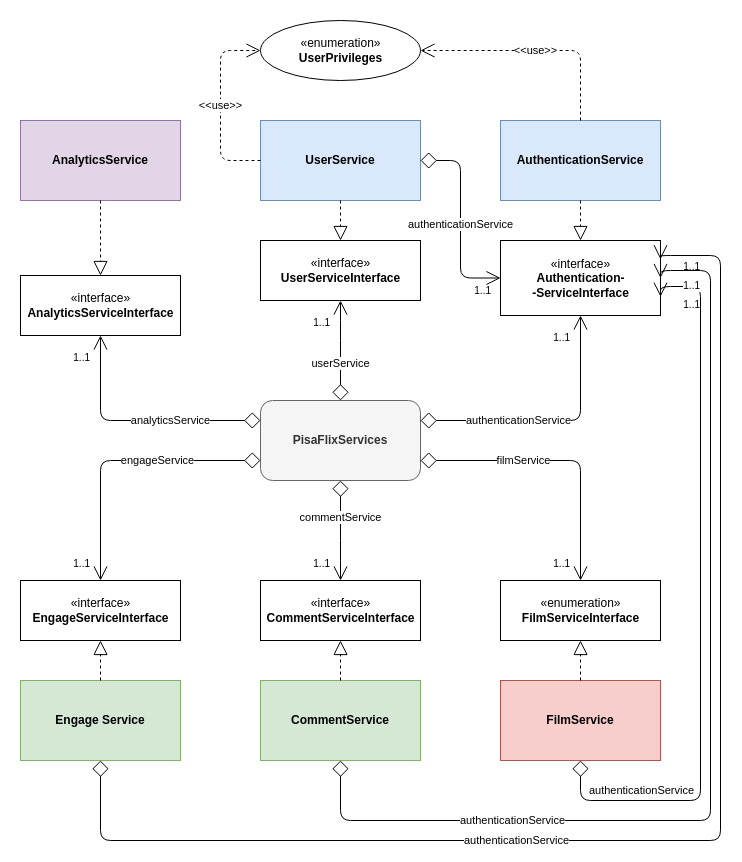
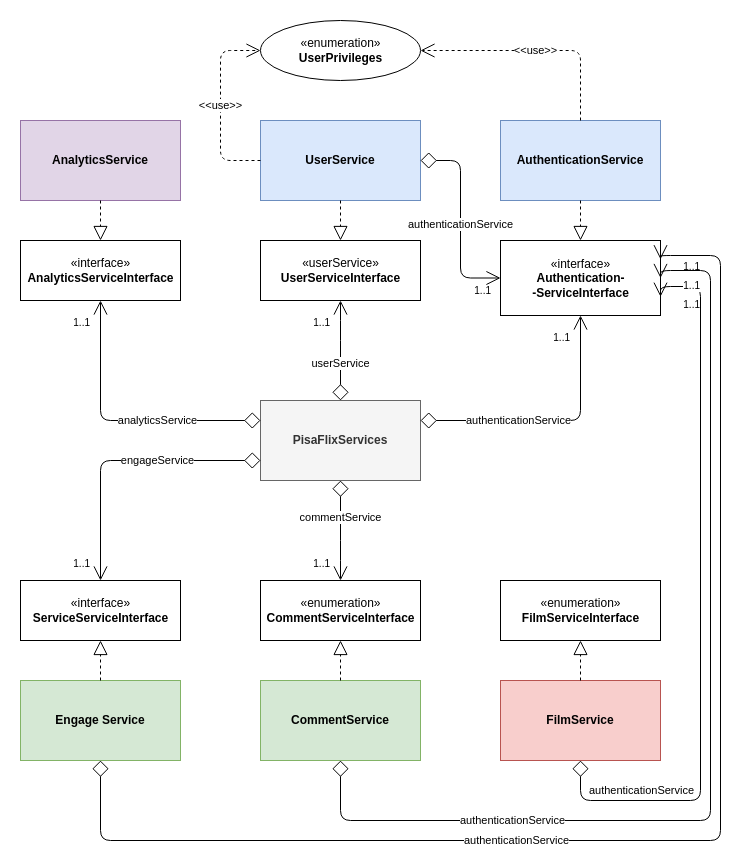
- <mxCell id="14" value="«interface»&lt;br&gt;&lt;b&gt;UserServiceInterface&lt;/b&gt;" style="html=1;" parent="1" vertex="1"><mxGeometry x="260" y="240" width="160" height="60" as="geometry" /></mxCell>
+ <mxCell id="14" value="«userService»&lt;br&gt;&lt;b&gt;UserServiceInterface&lt;/b&gt;" style="html=1;" parent="1" vertex="1"><mxGeometry x="260" y="240" width="160" height="60" as="geometry" /></mxCell>
- <mxCell id="3" value="«interface»&lt;br&gt;&lt;b&gt;AnalyticsServiceInterface&lt;/b&gt;" style="html=1;" parent="1" vertex="1"><mxGeometry x="20" y="275" width="160" height="60" as="geometry" /></mxCell>
+ <mxCell id="3" value="«interface»&lt;br&gt;&lt;b&gt;AnalyticsServiceInterface&lt;/b&gt;" style="html=1;" parent="1" vertex="1"><mxGeometry x="20" y="240" width="160" height="60" as="geometry" /></mxCell>
- <mxCell id="6" value="&lt;p style=&quot;margin: 4px 0px 0px&quot;&gt;&lt;b&gt;&lt;br&gt;&lt;br&gt;PisaFlixServices&lt;/b&gt;&lt;br&gt;&lt;/p&gt;" style="verticalAlign=top;align=center;overflow=fill;fontSize=12;fontFamily=Helvetica;html=1;fillColor=#f5f5f5;strokeColor=#666666;fontColor=#333333;rounded=1;" parent="1" vertex="1"><mxGeometry x="260" y="400" width="160" height="80" as="geometry" /></mxCell>
+ <mxCell id="6" value="&lt;p style=&quot;margin: 4px 0px 0px&quot;&gt;&lt;b&gt;&lt;br&gt;&lt;br&gt;PisaFlixServices&lt;/b&gt;&lt;br&gt;&lt;/p&gt;" style="verticalAlign=top;align=center;overflow=fill;fontSize=12;fontFamily=Helvetica;html=1;fillColor=#f5f5f5;strokeColor=#666666;fontColor=#333333;" parent="1" vertex="1"><mxGeometry x="260" y="400" width="160" height="80" as="geometry" /></mxCell>
- <mxCell id="24" value="filmService" style="endArrow=open;html=1;endSize=12;startArrow=diamond;startSize=14;startFill=0;edgeStyle=orthogonalEdgeStyle;exitX=1;exitY=0.75;exitDx=0;exitDy=0;entryX=0.5;entryY=0;entryDx=0;entryDy=0;" parent="1" source="6" target="13" edge="1"><mxGeometry x="-0.264" relative="1" as="geometry"><mxPoint x="350" y="490.167" as="sourcePoint" /><mxPoint x="350" y="590.167" as="targetPoint" /><Array as="points"><mxPoint x="580" y="460" /></Array><mxPoint as="offset" /></mxGeometry></mxCell>
- <mxCell id="25" value="" style="resizable=0;html=1;align=left;verticalAlign=top;labelBackgroundColor=#ffffff;fontSize=10;" parent="24" connectable="0" vertex="1"><mxGeometry x="-1" relative="1" as="geometry" /></mxCell>
- <mxCell id="26" value="1..1" style="resizable=0;html=1;align=right;verticalAlign=top;labelBackgroundColor=#ffffff;fontSize=10;" parent="24" connectable="0" vertex="1"><mxGeometry x="1" relative="1" as="geometry"><mxPoint x="-10.5" y="-29.5" as="offset" /></mxGeometry></mxCell>
- <mxCell id="7" value="«interface»&lt;br&gt;&lt;b&gt;Engage&lt;/b&gt;&lt;b&gt;ServiceInterface&lt;/b&gt;" style="html=1;" parent="1" vertex="1"><mxGeometry x="20" y="580" width="160" height="60" as="geometry" /></mxCell>
+ <mxCell id="7" value="«interface»&lt;br&gt;&lt;b&gt;Service&lt;/b&gt;&lt;b&gt;ServiceInterface&lt;/b&gt;" style="html=1;" parent="1" vertex="1"><mxGeometry x="20" y="580" width="160" height="60" as="geometry" /></mxCell>
- <mxCell id="9" value="«interface»&lt;br&gt;&lt;b&gt;CommentServiceInterface&lt;/b&gt;" style="html=1;" parent="1" vertex="1"><mxGeometry x="260" y="580" width="160" height="60" as="geometry" /></mxCell>
+ <mxCell id="9" value="«enumeration»&lt;br&gt;&lt;b&gt;CommentServiceInterface&lt;/b&gt;" style="html=1;" parent="1" vertex="1"><mxGeometry x="260" y="580" width="160" height="60" as="geometry" /></mxCell>
